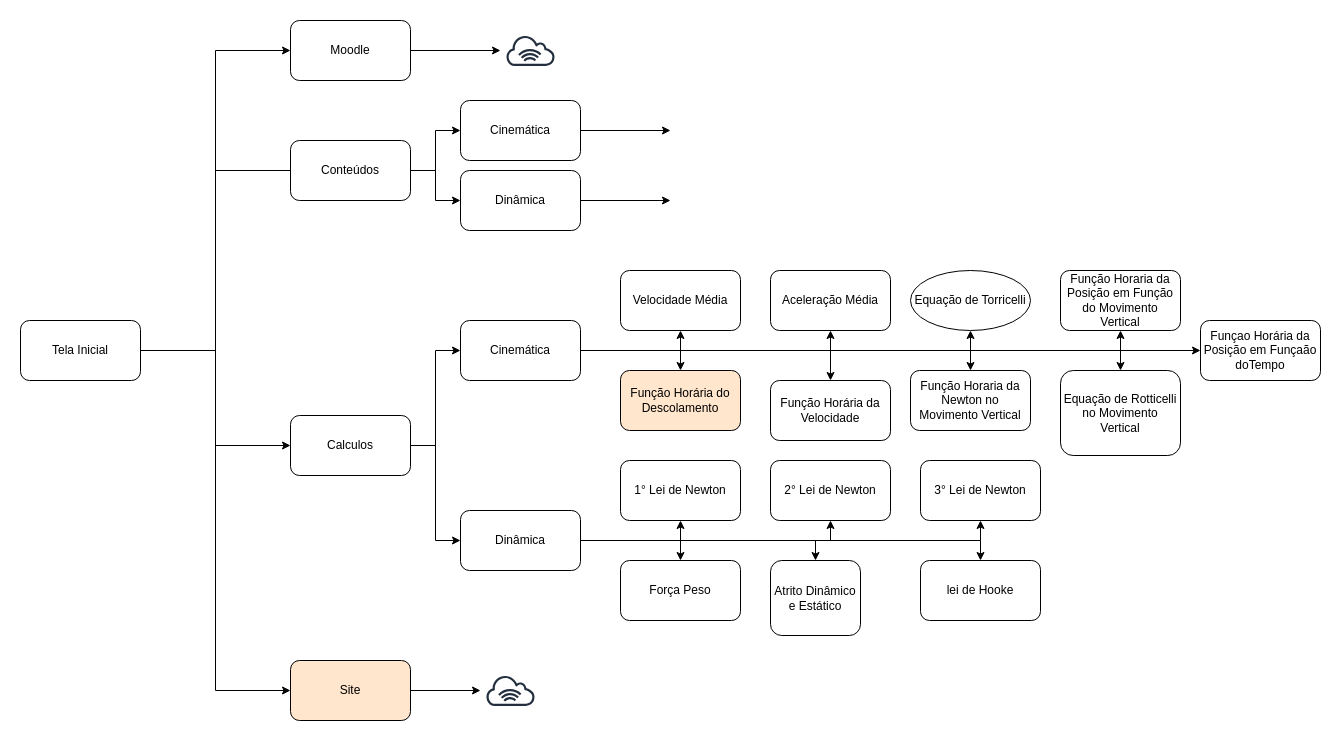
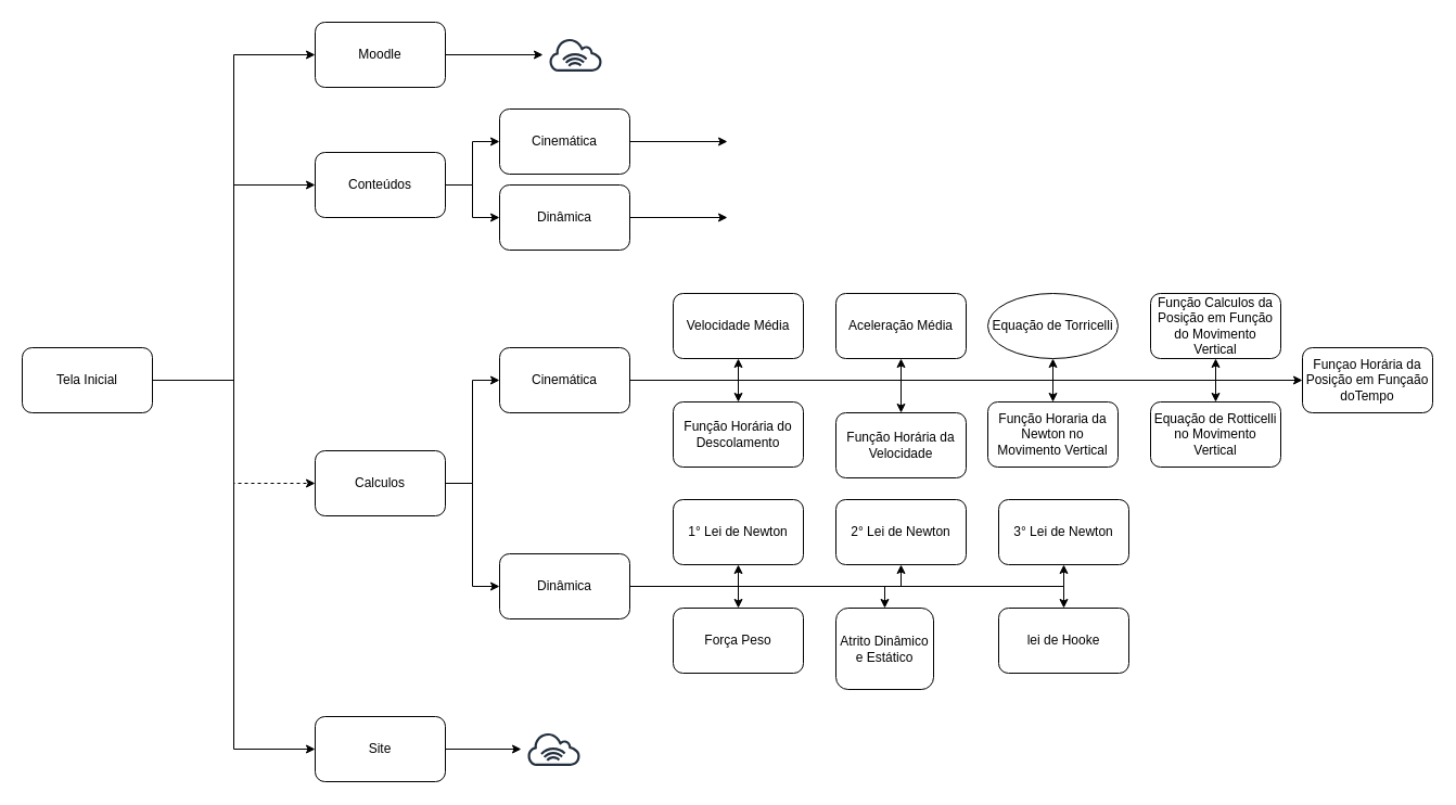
- <mxCell id="2" style="edgeStyle=orthogonalEdgeStyle;rounded=0;orthogonalLoop=1;jettySize=auto;html=1;entryX=0;entryY=0.5;entryDx=0;entryDy=0;endArrow=none;" parent="1" source="6" target="11" edge="1"><mxGeometry relative="1" as="geometry" /></mxCell>
+ <mxCell id="2" style="edgeStyle=orthogonalEdgeStyle;rounded=0;orthogonalLoop=1;jettySize=auto;html=1;entryX=0;entryY=0.5;entryDx=0;entryDy=0;" parent="1" source="6" target="11" edge="1"><mxGeometry relative="1" as="geometry" /></mxCell>
- <mxCell id="46" value="&lt;span&gt;Função Horaria da Posição em Função do Movimento Vertical&lt;/span&gt;" style="rounded=1;whiteSpace=wrap;html=1;" parent="1" vertex="1"><mxGeometry x="1060" y="270" width="120" height="60" as="geometry" /></mxCell>
+ <mxCell id="46" value="&lt;span&gt;Função Calculos da Posição em Função do Movimento Vertical&lt;/span&gt;" style="rounded=1;whiteSpace=wrap;html=1;" parent="1" vertex="1"><mxGeometry x="1060" y="270" width="120" height="60" as="geometry" /></mxCell>
- <mxCell id="48" value="Função Horária do Descolamento" style="rounded=1;whiteSpace=wrap;html=1;fillColor=#ffe6cc;" parent="1" vertex="1"><mxGeometry x="620" y="370" width="120" height="60" as="geometry" /></mxCell>
+ <mxCell id="48" value="Função Horária do Descolamento" style="rounded=1;whiteSpace=wrap;html=1;" parent="1" vertex="1"><mxGeometry x="620" y="370" width="120" height="60" as="geometry" /></mxCell>
- <mxCell id="43" value="Equação de Rotticelli no Movimento Vertical" style="rounded=1;whiteSpace=wrap;html=1;" parent="1" vertex="1"><mxGeometry x="1060" y="370" width="120" height="85" as="geometry" /></mxCell>
+ <mxCell id="43" value="Equação de Rotticelli no Movimento Vertical" style="rounded=1;whiteSpace=wrap;html=1;" parent="1" vertex="1"><mxGeometry x="1060" y="370" width="120" height="60" as="geometry" /></mxCell>
- <mxCell id="3" style="edgeStyle=orthogonalEdgeStyle;rounded=0;orthogonalLoop=1;jettySize=auto;html=1;entryX=0;entryY=0.5;entryDx=0;entryDy=0;" parent="1" source="6" target="14" edge="1"><mxGeometry relative="1" as="geometry" /></mxCell>
+ <mxCell id="3" style="edgeStyle=orthogonalEdgeStyle;rounded=0;orthogonalLoop=1;jettySize=auto;html=1;entryX=0;entryY=0.5;entryDx=0;entryDy=0;dashed=1;" parent="1" source="6" target="14" edge="1"><mxGeometry relative="1" as="geometry" /></mxCell>
- <mxCell id="16" value="Site" style="rounded=1;whiteSpace=wrap;html=1;fillColor=#ffe6cc;" parent="1" vertex="1"><mxGeometry x="290" y="660" width="120" height="60" as="geometry" /></mxCell>
+ <mxCell id="16" value="Site" style="rounded=1;whiteSpace=wrap;html=1;" parent="1" vertex="1"><mxGeometry x="290" y="660" width="120" height="60" as="geometry" /></mxCell>
